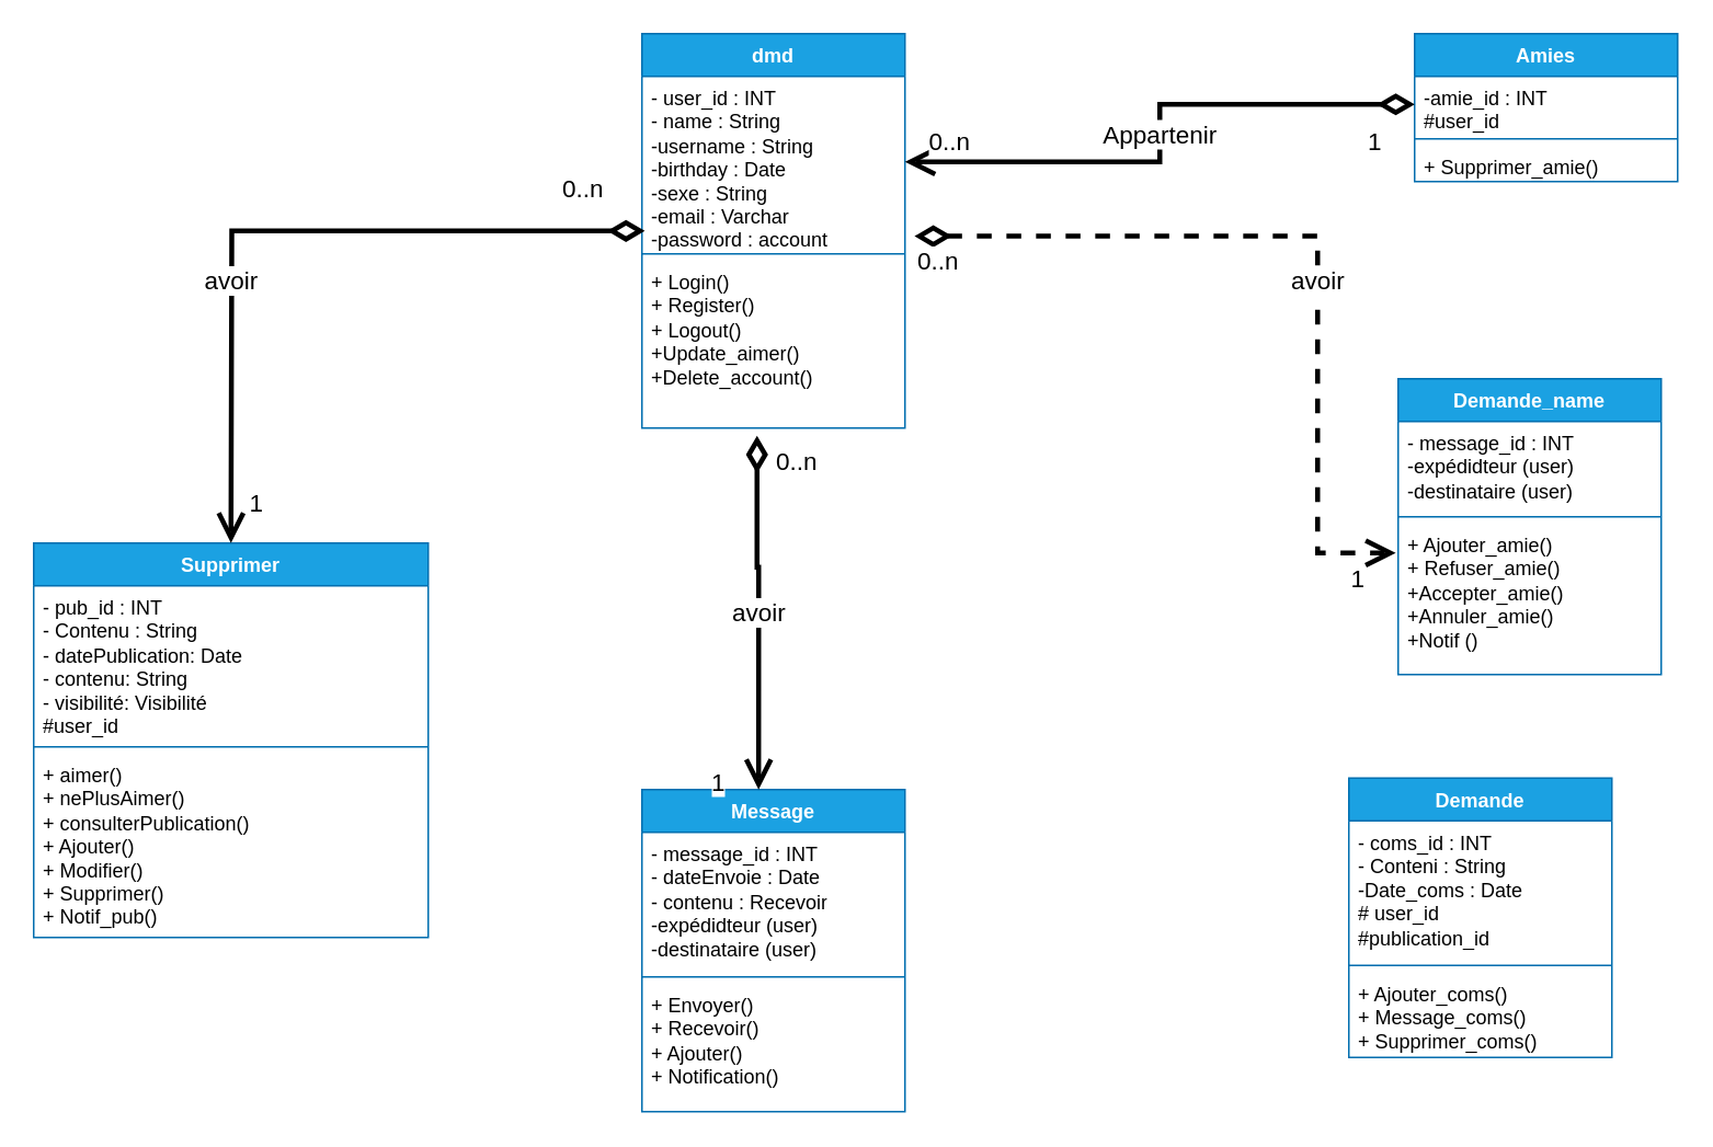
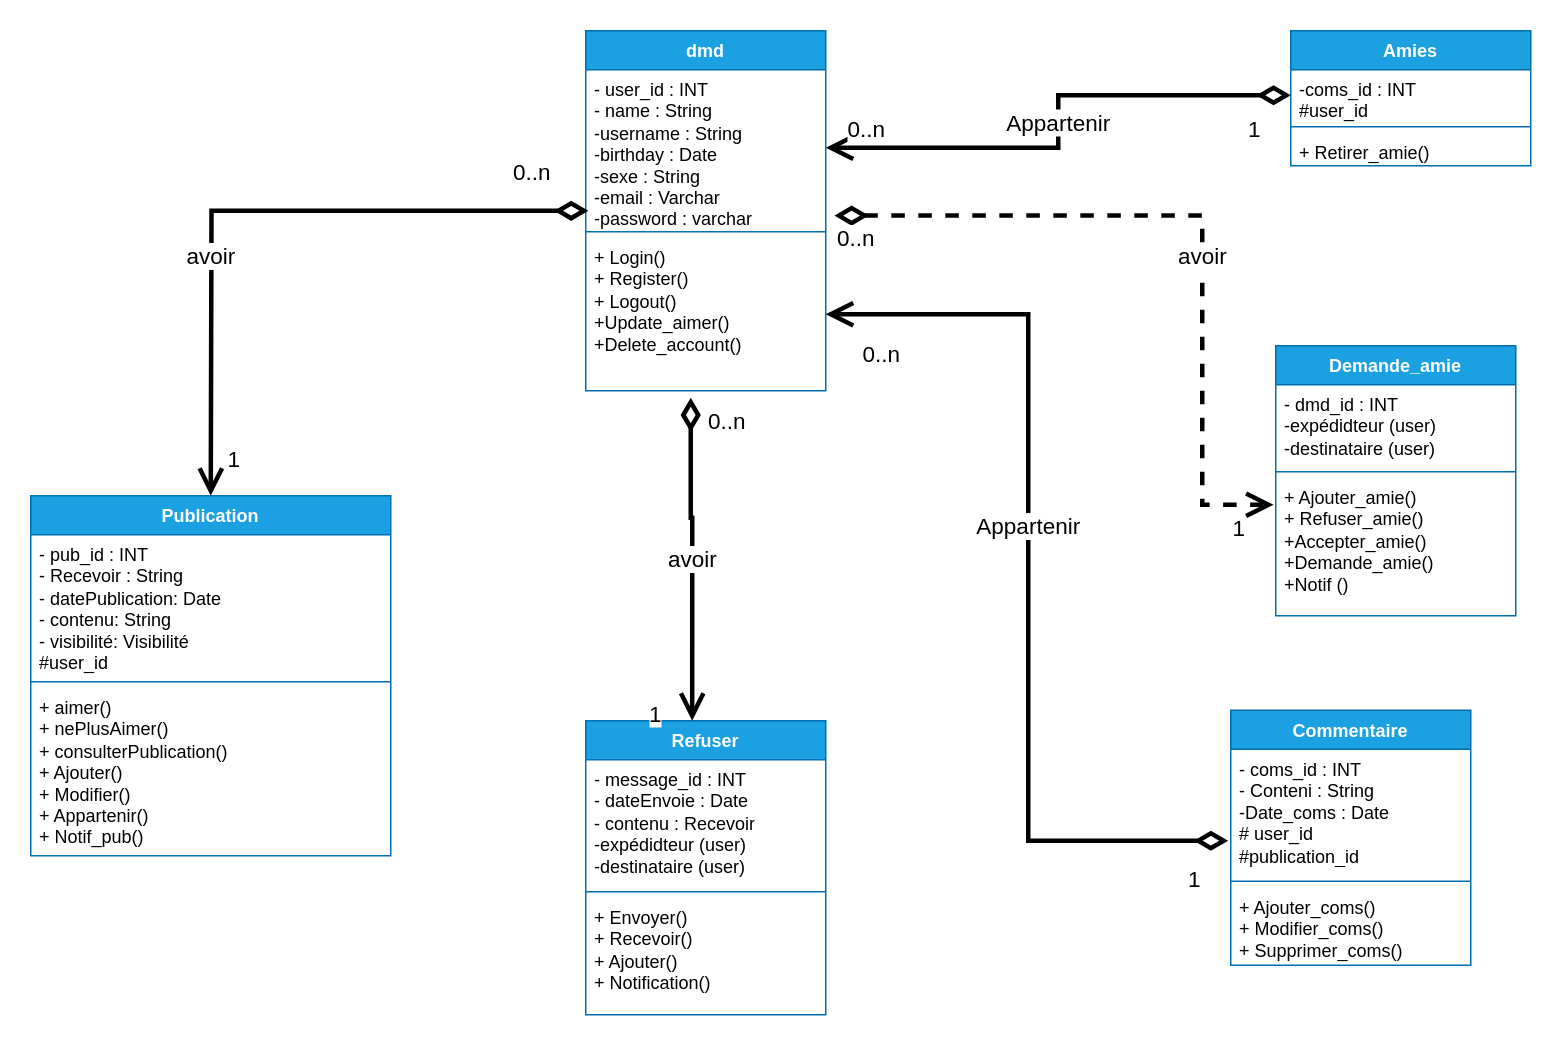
- <mxCell id="7" value="-amie_id : INT&lt;div&gt;&lt;div&gt;#user_id&amp;nbsp;&lt;br&gt;&lt;/div&gt;&lt;/div&gt;" style="text;strokeColor=none;fillColor=none;align=left;verticalAlign=top;spacingLeft=4;spacingRight=4;overflow=hidden;rotatable=0;points=[[0,0.5],[1,0.5]];portConstraint=eastwest;whiteSpace=wrap;html=1;" parent="6" vertex="1"><mxGeometry y="26" width="160" height="34" as="geometry" /></mxCell>
+ <mxCell id="7" value="-coms_id : INT&lt;div&gt;&lt;div&gt;#user_id&amp;nbsp;&lt;br&gt;&lt;/div&gt;&lt;/div&gt;" style="text;strokeColor=none;fillColor=none;align=left;verticalAlign=top;spacingLeft=4;spacingRight=4;overflow=hidden;rotatable=0;points=[[0,0.5],[1,0.5]];portConstraint=eastwest;whiteSpace=wrap;html=1;" parent="6" vertex="1"><mxGeometry y="26" width="160" height="34" as="geometry" /></mxCell>
- <mxCell id="9" value="+ Supprimer_amie()" style="text;strokeColor=none;fillColor=none;align=left;verticalAlign=top;spacingLeft=4;spacingRight=4;overflow=hidden;rotatable=0;points=[[0,0.5],[1,0.5]];portConstraint=eastwest;whiteSpace=wrap;html=1;" parent="6" vertex="1"><mxGeometry y="68" width="160" height="22" as="geometry" /></mxCell>
+ <mxCell id="9" value="+ Retirer_amie()" style="text;strokeColor=none;fillColor=none;align=left;verticalAlign=top;spacingLeft=4;spacingRight=4;overflow=hidden;rotatable=0;points=[[0,0.5],[1,0.5]];portConstraint=eastwest;whiteSpace=wrap;html=1;" parent="6" vertex="1"><mxGeometry y="68" width="160" height="22" as="geometry" /></mxCell>
- <mxCell id="3" value="- user_id : INT&lt;div&gt;- name : String&lt;/div&gt;&lt;div&gt;-username : String&lt;/div&gt;&lt;div&gt;-birthday : Date&lt;/div&gt;&lt;div&gt;-sexe : String&lt;/div&gt;&lt;div&gt;-email : Varchar&amp;nbsp;&lt;/div&gt;&lt;div&gt;-password : account&amp;nbsp;&lt;br&gt;&lt;div&gt;&lt;br&gt;&lt;/div&gt;&lt;/div&gt;" style="text;strokeColor=none;fillColor=none;align=left;verticalAlign=top;spacingLeft=4;spacingRight=4;overflow=hidden;rotatable=0;points=[[0,0.5],[1,0.5]];portConstraint=eastwest;whiteSpace=wrap;html=1;" parent="2" vertex="1"><mxGeometry y="26" width="160" height="104" as="geometry" /></mxCell>
+ <mxCell id="3" value="- user_id : INT&lt;div&gt;- name : String&lt;/div&gt;&lt;div&gt;-username : String&lt;/div&gt;&lt;div&gt;-birthday : Date&lt;/div&gt;&lt;div&gt;-sexe : String&lt;/div&gt;&lt;div&gt;-email : Varchar&amp;nbsp;&lt;/div&gt;&lt;div&gt;-password : varchar&amp;nbsp;&lt;br&gt;&lt;div&gt;&lt;br&gt;&lt;/div&gt;&lt;/div&gt;" style="text;strokeColor=none;fillColor=none;align=left;verticalAlign=top;spacingLeft=4;spacingRight=4;overflow=hidden;rotatable=0;points=[[0,0.5],[1,0.5]];portConstraint=eastwest;whiteSpace=wrap;html=1;" parent="2" vertex="1"><mxGeometry y="26" width="160" height="104" as="geometry" /></mxCell>
- <mxCell id="10" value="Demande_name" style="swimlane;fontStyle=1;align=center;verticalAlign=top;childLayout=stackLayout;horizontal=1;startSize=26;horizontalStack=0;resizeParent=1;resizeParentMax=0;resizeLast=0;collapsible=1;marginBottom=0;whiteSpace=wrap;html=1;fillColor=#1ba1e2;fontColor=#ffffff;strokeColor=#006EAF;" parent="1" vertex="1"><mxGeometry x="850" y="230" width="160" height="180" as="geometry" /></mxCell>
+ <mxCell id="10" value="Demande_amie" style="swimlane;fontStyle=1;align=center;verticalAlign=top;childLayout=stackLayout;horizontal=1;startSize=26;horizontalStack=0;resizeParent=1;resizeParentMax=0;resizeLast=0;collapsible=1;marginBottom=0;whiteSpace=wrap;html=1;fillColor=#1ba1e2;fontColor=#ffffff;strokeColor=#006EAF;" parent="1" vertex="1"><mxGeometry x="850" y="230" width="160" height="180" as="geometry" /></mxCell>
- <mxCell id="11" value="- message_id : INT&lt;div&gt;-expédidteur (user)&amp;nbsp;&lt;/div&gt;&lt;div&gt;-destinataire (user)&lt;/div&gt;" style="text;strokeColor=none;fillColor=none;align=left;verticalAlign=top;spacingLeft=4;spacingRight=4;overflow=hidden;rotatable=0;points=[[0,0.5],[1,0.5]];portConstraint=eastwest;whiteSpace=wrap;html=1;" parent="10" vertex="1"><mxGeometry y="26" width="160" height="54" as="geometry" /></mxCell>
+ <mxCell id="11" value="- dmd_id : INT&lt;div&gt;-expédidteur (user)&amp;nbsp;&lt;/div&gt;&lt;div&gt;-destinataire (user)&lt;/div&gt;" style="text;strokeColor=none;fillColor=none;align=left;verticalAlign=top;spacingLeft=4;spacingRight=4;overflow=hidden;rotatable=0;points=[[0,0.5],[1,0.5]];portConstraint=eastwest;whiteSpace=wrap;html=1;" parent="10" vertex="1"><mxGeometry y="26" width="160" height="54" as="geometry" /></mxCell>
- <mxCell id="18" value="Supprimer" style="swimlane;fontStyle=1;align=center;verticalAlign=top;childLayout=stackLayout;horizontal=1;startSize=26;horizontalStack=0;resizeParent=1;resizeParentMax=0;resizeLast=0;collapsible=1;marginBottom=0;whiteSpace=wrap;html=1;fillColor=#1ba1e2;fontColor=#ffffff;strokeColor=#006EAF;" parent="1" vertex="1"><mxGeometry x="20" y="330" width="240" height="240" as="geometry"><mxRectangle x="-50" y="350" width="94" height="26" as="alternateBounds" /></mxGeometry></mxCell>
+ <mxCell id="18" value="Publication" style="swimlane;fontStyle=1;align=center;verticalAlign=top;childLayout=stackLayout;horizontal=1;startSize=26;horizontalStack=0;resizeParent=1;resizeParentMax=0;resizeLast=0;collapsible=1;marginBottom=0;whiteSpace=wrap;html=1;fillColor=#1ba1e2;fontColor=#ffffff;strokeColor=#006EAF;" parent="1" vertex="1"><mxGeometry x="20" y="330" width="240" height="240" as="geometry"><mxRectangle x="-50" y="350" width="94" height="26" as="alternateBounds" /></mxGeometry></mxCell>
- <mxCell id="13" value="+ Ajouter_amie()&lt;div&gt;+ Refuser_amie()&lt;/div&gt;&lt;div&gt;+Accepter_amie()&lt;/div&gt;&lt;div&gt;+Annuler_amie()&lt;/div&gt;&lt;div&gt;+Notif ()&lt;/div&gt;" style="text;strokeColor=none;fillColor=none;align=left;verticalAlign=top;spacingLeft=4;spacingRight=4;overflow=hidden;rotatable=0;points=[[0,0.5],[1,0.5]];portConstraint=eastwest;whiteSpace=wrap;html=1;" parent="10" vertex="1"><mxGeometry y="88" width="160" height="92" as="geometry" /></mxCell>
+ <mxCell id="13" value="+ Ajouter_amie()&lt;div&gt;+ Refuser_amie()&lt;/div&gt;&lt;div&gt;+Accepter_amie()&lt;/div&gt;&lt;div&gt;+Demande_amie()&lt;/div&gt;&lt;div&gt;+Notif ()&lt;/div&gt;" style="text;strokeColor=none;fillColor=none;align=left;verticalAlign=top;spacingLeft=4;spacingRight=4;overflow=hidden;rotatable=0;points=[[0,0.5],[1,0.5]];portConstraint=eastwest;whiteSpace=wrap;html=1;" parent="10" vertex="1"><mxGeometry y="88" width="160" height="92" as="geometry" /></mxCell>
- <mxCell id="19" value="- pub_id : INT&lt;div&gt;- Contenu : String&lt;/div&gt;&lt;div&gt;- datePublication: Date&amp;nbsp;&lt;/div&gt;&lt;div&gt;- contenu: String&amp;nbsp;&lt;/div&gt;&lt;div&gt;- visibilité: Visibilité&lt;br&gt;&lt;/div&gt;&lt;div&gt;#user_id&lt;/div&gt;" style="text;strokeColor=none;fillColor=none;align=left;verticalAlign=top;spacingLeft=4;spacingRight=4;overflow=hidden;rotatable=0;points=[[0,0.5],[1,0.5]];portConstraint=eastwest;whiteSpace=wrap;html=1;" parent="18" vertex="1"><mxGeometry y="26" width="240" height="94" as="geometry" /></mxCell>
+ <mxCell id="19" value="- pub_id : INT&lt;div&gt;- Recevoir : String&lt;/div&gt;&lt;div&gt;- datePublication: Date&amp;nbsp;&lt;/div&gt;&lt;div&gt;- contenu: String&amp;nbsp;&lt;/div&gt;&lt;div&gt;- visibilité: Visibilité&lt;br&gt;&lt;/div&gt;&lt;div&gt;#user_id&lt;/div&gt;" style="text;strokeColor=none;fillColor=none;align=left;verticalAlign=top;spacingLeft=4;spacingRight=4;overflow=hidden;rotatable=0;points=[[0,0.5],[1,0.5]];portConstraint=eastwest;whiteSpace=wrap;html=1;" parent="18" vertex="1"><mxGeometry y="26" width="240" height="94" as="geometry" /></mxCell>
- <mxCell id="22" value="Demande&lt;div&gt;&lt;br&gt;&lt;/div&gt;" style="swimlane;fontStyle=1;align=center;verticalAlign=top;childLayout=stackLayout;horizontal=1;startSize=26;horizontalStack=0;resizeParent=1;resizeParentMax=0;resizeLast=0;collapsible=1;marginBottom=0;whiteSpace=wrap;html=1;fillColor=#1ba1e2;fontColor=#ffffff;strokeColor=#006EAF;" parent="1" vertex="1"><mxGeometry x="820" y="473" width="160" height="170" as="geometry" /></mxCell>
+ <mxCell id="22" value="Commentaire&lt;div&gt;&lt;br&gt;&lt;/div&gt;" style="swimlane;fontStyle=1;align=center;verticalAlign=top;childLayout=stackLayout;horizontal=1;startSize=26;horizontalStack=0;resizeParent=1;resizeParentMax=0;resizeLast=0;collapsible=1;marginBottom=0;whiteSpace=wrap;html=1;fillColor=#1ba1e2;fontColor=#ffffff;strokeColor=#006EAF;" parent="1" vertex="1"><mxGeometry x="820" y="473" width="160" height="170" as="geometry" /></mxCell>
- <mxCell id="14" value="Message&lt;div&gt;&lt;br&gt;&lt;/div&gt;" style="swimlane;fontStyle=1;align=center;verticalAlign=top;childLayout=stackLayout;horizontal=1;startSize=26;horizontalStack=0;resizeParent=1;resizeParentMax=0;resizeLast=0;collapsible=1;marginBottom=0;whiteSpace=wrap;html=1;fillColor=#1ba1e2;fontColor=#ffffff;strokeColor=#006EAF;" parent="1" vertex="1"><mxGeometry x="390" y="480" width="160" height="196" as="geometry" /></mxCell>
+ <mxCell id="14" value="Refuser&lt;div&gt;&lt;br&gt;&lt;/div&gt;" style="swimlane;fontStyle=1;align=center;verticalAlign=top;childLayout=stackLayout;horizontal=1;startSize=26;horizontalStack=0;resizeParent=1;resizeParentMax=0;resizeLast=0;collapsible=1;marginBottom=0;whiteSpace=wrap;html=1;fillColor=#1ba1e2;fontColor=#ffffff;strokeColor=#006EAF;" parent="1" vertex="1"><mxGeometry x="390" y="480" width="160" height="196" as="geometry" /></mxCell>
+ <mxCell id="32" value="Appartenir" style="endArrow=open;html=1;endSize=12;startArrow=diamondThin;startSize=14;startFill=0;edgeStyle=orthogonalEdgeStyle;rounded=0;exitX=-0.011;exitY=0.726;exitDx=0;exitDy=0;exitPerimeter=0;fontSize=15;strokeWidth=3;" parent="1" source="23" target="5" edge="1"><mxGeometry x="0.109" relative="1" as="geometry"><mxPoint x="480" y="360" as="sourcePoint" /><mxPoint x="640" y="150" as="targetPoint" /><mxPoint as="offset" /></mxGeometry></mxCell>
+ <mxCell id="33" value="1" style="edgeLabel;resizable=0;html=1;align=left;verticalAlign=top;fontSize=15;" parent="32" connectable="0" vertex="1"><mxGeometry x="-1" relative="1" as="geometry"><mxPoint x="-28" y="10" as="offset" /></mxGeometry></mxCell>
+ <mxCell id="34" value="0..n" style="edgeLabel;resizable=0;html=1;align=right;verticalAlign=top;fontSize=15;" parent="32" connectable="0" vertex="1"><mxGeometry x="1" relative="1" as="geometry"><mxPoint x="50" y="11" as="offset" /></mxGeometry></mxCell>
- <mxCell id="21" value="+ aimer()&lt;br&gt;+ nePlusAimer()&lt;br&gt;+ consulterPublication()&lt;div&gt;+ Ajouter()&lt;/div&gt;&lt;div&gt;+ Modifier()&lt;/div&gt;&lt;div&gt;+ Supprimer()&lt;/div&gt;&lt;div&gt;+ Notif_pub()&lt;/div&gt;" style="text;strokeColor=none;fillColor=none;align=left;verticalAlign=top;spacingLeft=4;spacingRight=4;overflow=hidden;rotatable=0;points=[[0,0.5],[1,0.5]];portConstraint=eastwest;whiteSpace=wrap;html=1;" parent="18" vertex="1"><mxGeometry y="128" width="240" height="112" as="geometry" /></mxCell>
+ <mxCell id="21" value="+ aimer()&lt;br&gt;+ nePlusAimer()&lt;br&gt;+ consulterPublication()&lt;div&gt;+ Ajouter()&lt;/div&gt;&lt;div&gt;+ Modifier()&lt;/div&gt;&lt;div&gt;+ Appartenir()&lt;/div&gt;&lt;div&gt;+ Notif_pub()&lt;/div&gt;" style="text;strokeColor=none;fillColor=none;align=left;verticalAlign=top;spacingLeft=4;spacingRight=4;overflow=hidden;rotatable=0;points=[[0,0.5],[1,0.5]];portConstraint=eastwest;whiteSpace=wrap;html=1;" parent="18" vertex="1"><mxGeometry y="128" width="240" height="112" as="geometry" /></mxCell>
- <mxCell id="25" value="+ Ajouter_coms()&lt;div&gt;+ Message_coms()&lt;/div&gt;&lt;div&gt;+ Supprimer_coms()&lt;/div&gt;" style="text;strokeColor=none;fillColor=none;align=left;verticalAlign=top;spacingLeft=4;spacingRight=4;overflow=hidden;rotatable=0;points=[[0,0.5],[1,0.5]];portConstraint=eastwest;whiteSpace=wrap;html=1;" parent="22" vertex="1"><mxGeometry y="118" width="160" height="52" as="geometry" /></mxCell>
+ <mxCell id="25" value="+ Ajouter_coms()&lt;div&gt;+ Modifier_coms()&lt;/div&gt;&lt;div&gt;+ Supprimer_coms()&lt;/div&gt;" style="text;strokeColor=none;fillColor=none;align=left;verticalAlign=top;spacingLeft=4;spacingRight=4;overflow=hidden;rotatable=0;points=[[0,0.5],[1,0.5]];portConstraint=eastwest;whiteSpace=wrap;html=1;" parent="22" vertex="1"><mxGeometry y="118" width="160" height="52" as="geometry" /></mxCell>
